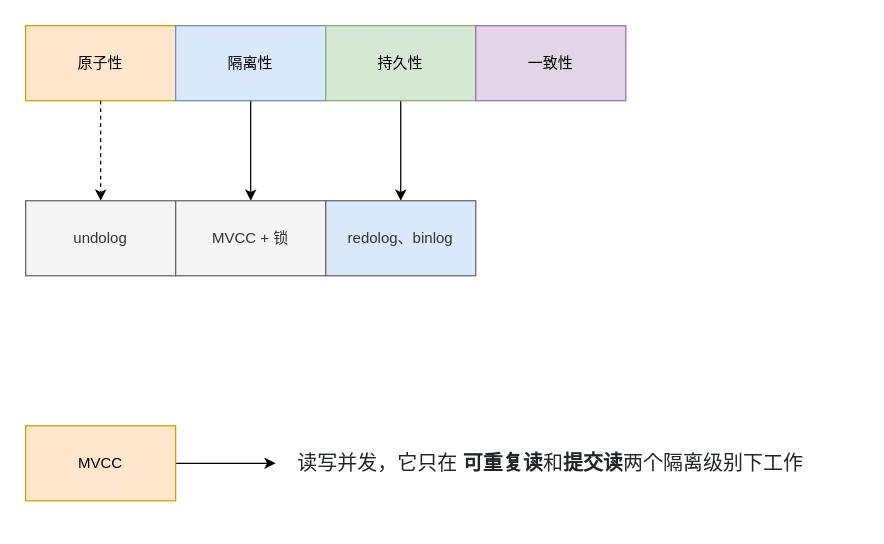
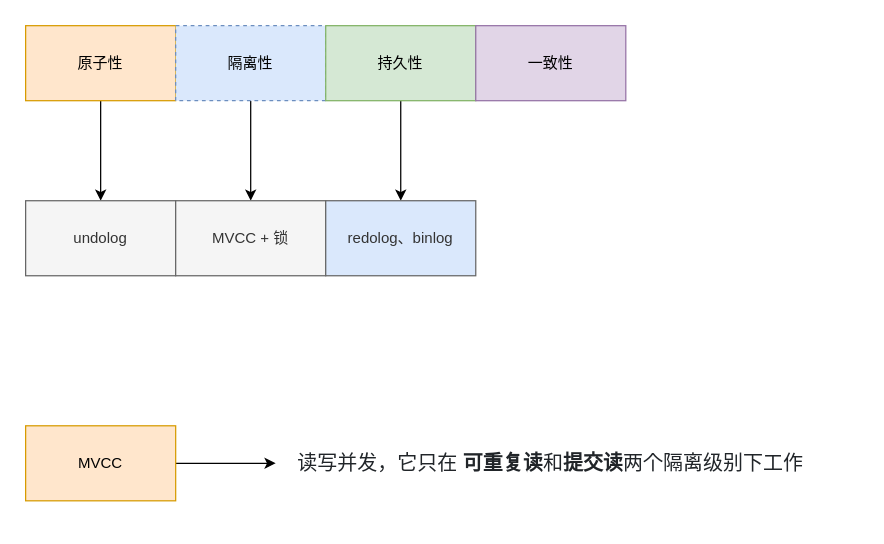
- <mxCell id="5" value="隔离性" style="rounded=0;whiteSpace=wrap;html=1;fillColor=#dae8fc;strokeColor=#6c8ebf;" parent="1" vertex="1"><mxGeometry x="140" y="20" width="120" height="60" as="geometry" /></mxCell>
+ <mxCell id="5" value="隔离性" style="rounded=0;whiteSpace=wrap;html=1;fillColor=#dae8fc;strokeColor=#6c8ebf;dashed=1;" parent="1" vertex="1"><mxGeometry x="140" y="20" width="120" height="60" as="geometry" /></mxCell>
- <mxCell id="2" value="" style="edgeStyle=orthogonalEdgeStyle;rounded=0;orthogonalLoop=1;jettySize=auto;html=1;dashed=1;" parent="1" source="3" target="9" edge="1"><mxGeometry relative="1" as="geometry" /></mxCell>
+ <mxCell id="2" value="" style="edgeStyle=orthogonalEdgeStyle;rounded=0;orthogonalLoop=1;jettySize=auto;html=1;" parent="1" source="3" target="9" edge="1"><mxGeometry relative="1" as="geometry" /></mxCell>
